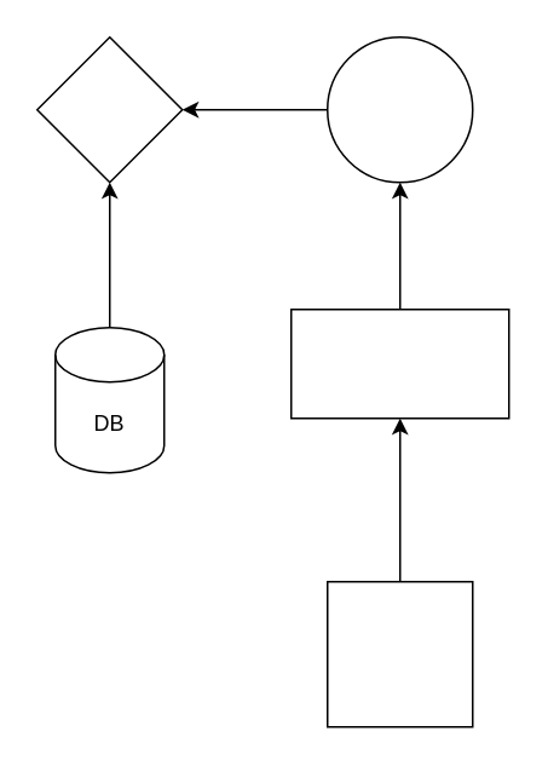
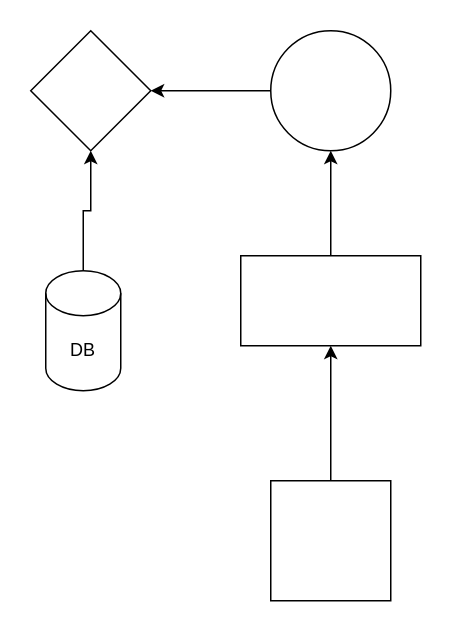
- <mxCell id="10" value="DB" style="shape=cylinder3;whiteSpace=wrap;html=1;boundedLbl=1;backgroundOutline=1;size=15;" vertex="1" parent="1"><mxGeometry x="30" y="180" width="60" height="80" as="geometry" /></mxCell>
+ <mxCell id="10" value="DB" style="shape=cylinder3;whiteSpace=wrap;html=1;boundedLbl=1;backgroundOutline=1;size=15;" vertex="1" parent="1"><mxGeometry x="30" y="180" width="50" height="80" as="geometry" /></mxCell>
